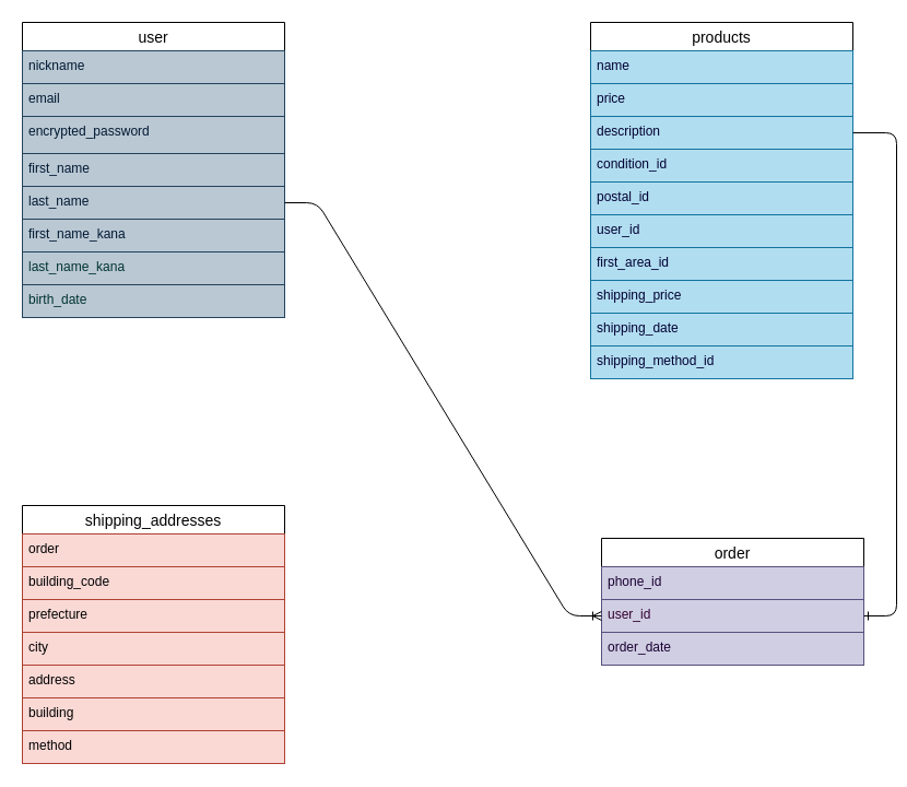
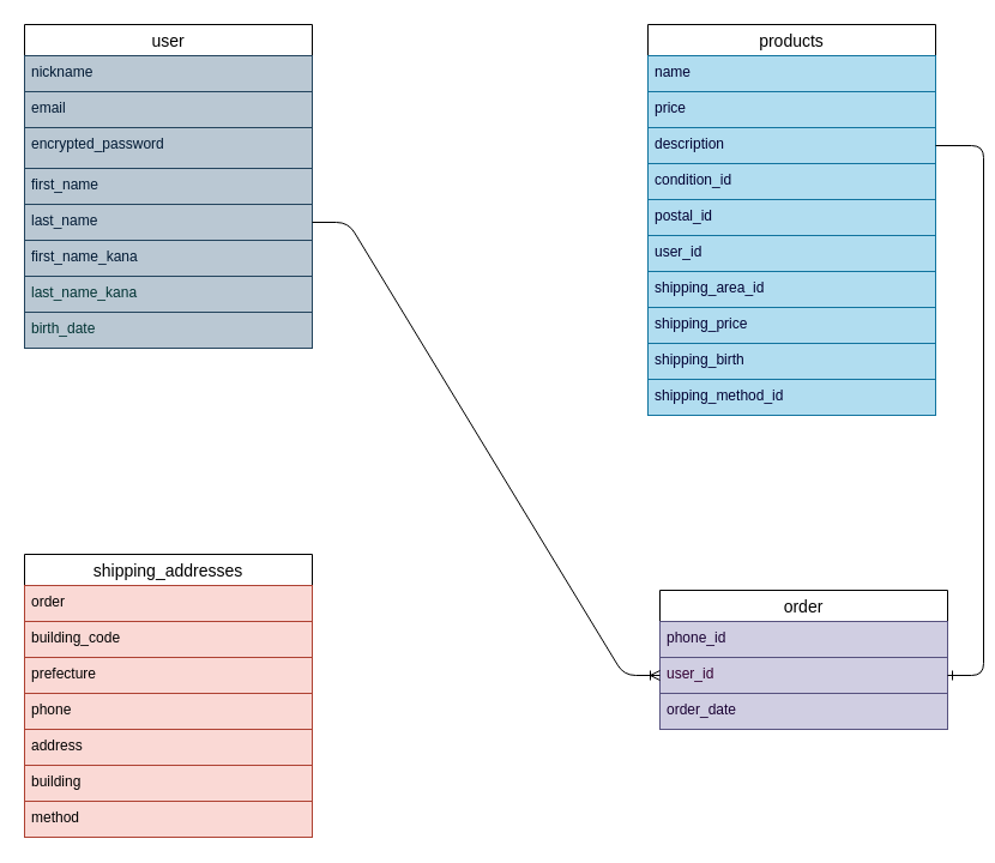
- <mxCell id="18" value="first_area_id" style="text;strokeColor=#10739e;fillColor=#b1ddf0;spacingLeft=4;spacingRight=4;overflow=hidden;rotatable=0;points=[[0,0.5],[1,0.5]];portConstraint=eastwest;fontSize=12;fontColor=#000033;" vertex="1" parent="11"><mxGeometry y="206" width="240" height="30" as="geometry" /></mxCell>
+ <mxCell id="18" value="shipping_area_id" style="text;strokeColor=#10739e;fillColor=#b1ddf0;spacingLeft=4;spacingRight=4;overflow=hidden;rotatable=0;points=[[0,0.5],[1,0.5]];portConstraint=eastwest;fontSize=12;fontColor=#000033;" vertex="1" parent="11"><mxGeometry y="206" width="240" height="30" as="geometry" /></mxCell>
- <mxCell id="20" value="shipping_date" style="text;strokeColor=#10739e;fillColor=#b1ddf0;spacingLeft=4;spacingRight=4;overflow=hidden;rotatable=0;points=[[0,0.5],[1,0.5]];portConstraint=eastwest;fontSize=12;fontColor=#000033;" vertex="1" parent="11"><mxGeometry y="266" width="240" height="30" as="geometry" /></mxCell>
+ <mxCell id="20" value="shipping_birth" style="text;strokeColor=#10739e;fillColor=#b1ddf0;spacingLeft=4;spacingRight=4;overflow=hidden;rotatable=0;points=[[0,0.5],[1,0.5]];portConstraint=eastwest;fontSize=12;fontColor=#000033;" vertex="1" parent="11"><mxGeometry y="266" width="240" height="30" as="geometry" /></mxCell>
- <mxCell id="31" value="city" style="text;strokeColor=#ae4132;fillColor=#fad9d5;spacingLeft=4;spacingRight=4;overflow=hidden;rotatable=0;points=[[0,0.5],[1,0.5]];portConstraint=eastwest;fontSize=12;fontColor=#000000;" vertex="1" parent="27"><mxGeometry y="116" width="240" height="30" as="geometry" /></mxCell>
+ <mxCell id="31" value="phone" style="text;strokeColor=#ae4132;fillColor=#fad9d5;spacingLeft=4;spacingRight=4;overflow=hidden;rotatable=0;points=[[0,0.5],[1,0.5]];portConstraint=eastwest;fontSize=12;fontColor=#000000;" vertex="1" parent="27"><mxGeometry y="116" width="240" height="30" as="geometry" /></mxCell>
